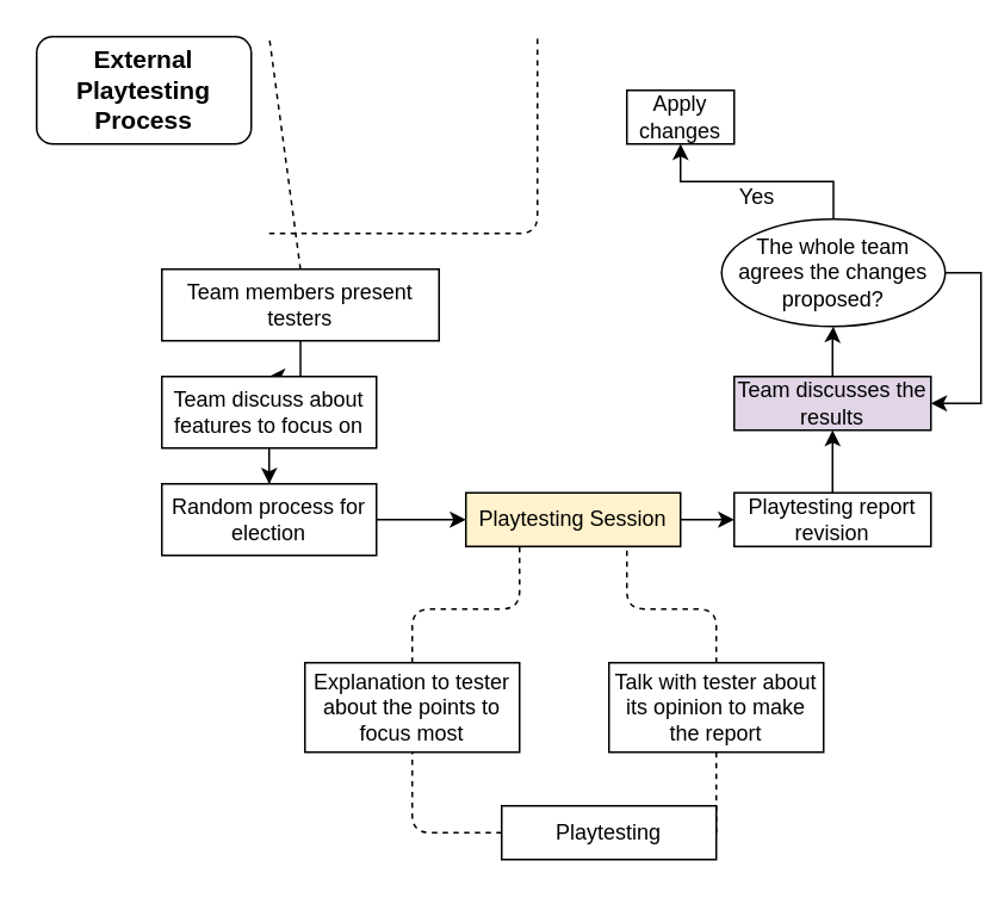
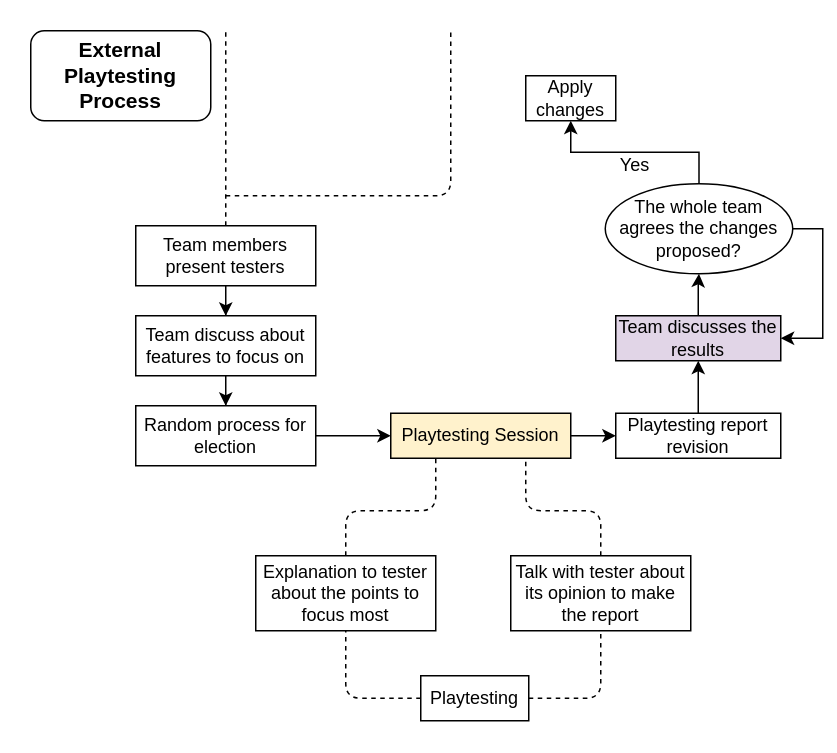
- <mxCell id="7" value="Team members present testers" style="rounded=0;whiteSpace=wrap;html=1;" vertex="1" parent="1"><mxGeometry x="90" y="150" width="155" height="40" as="geometry" /></mxCell>
+ <mxCell id="7" value="Team members present testers" style="rounded=0;whiteSpace=wrap;html=1;" vertex="1" parent="1"><mxGeometry x="90" y="150" width="120" height="40" as="geometry" /></mxCell>
- <mxCell id="21" value="Playtesting" style="rounded=0;whiteSpace=wrap;html=1;" vertex="1" parent="1"><mxGeometry x="280" y="450" width="120" height="30" as="geometry" /></mxCell>
+ <mxCell id="21" value="Playtesting" style="rounded=0;whiteSpace=wrap;html=1;" vertex="1" parent="1"><mxGeometry x="280" y="450" width="72" height="30" as="geometry" /></mxCell>
